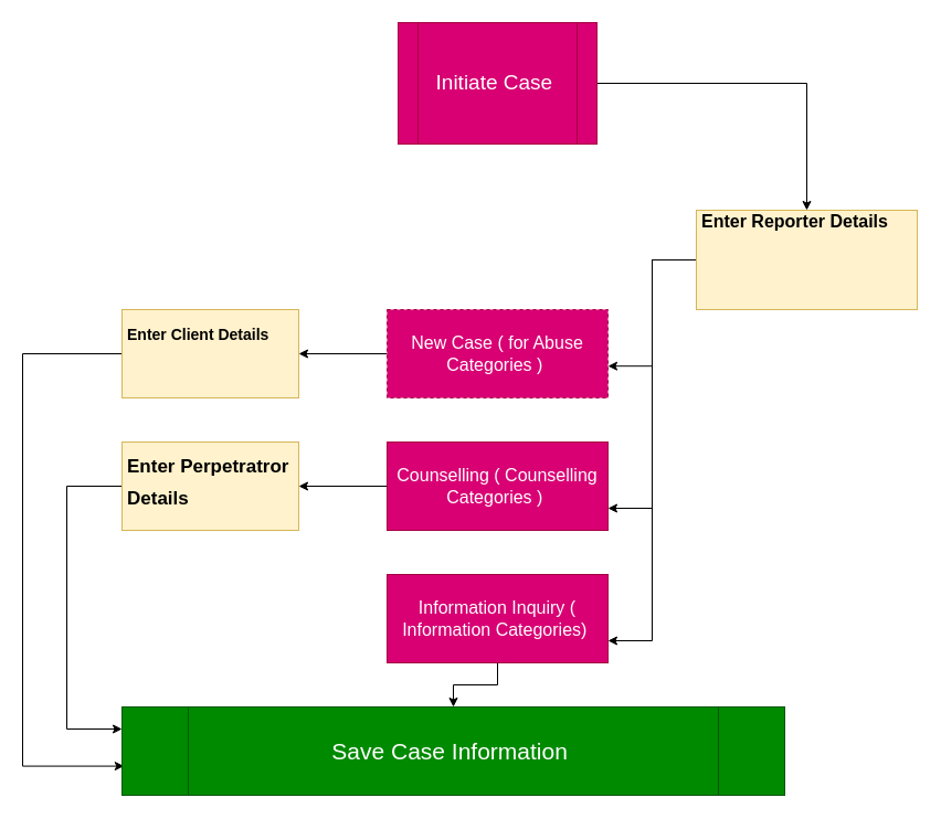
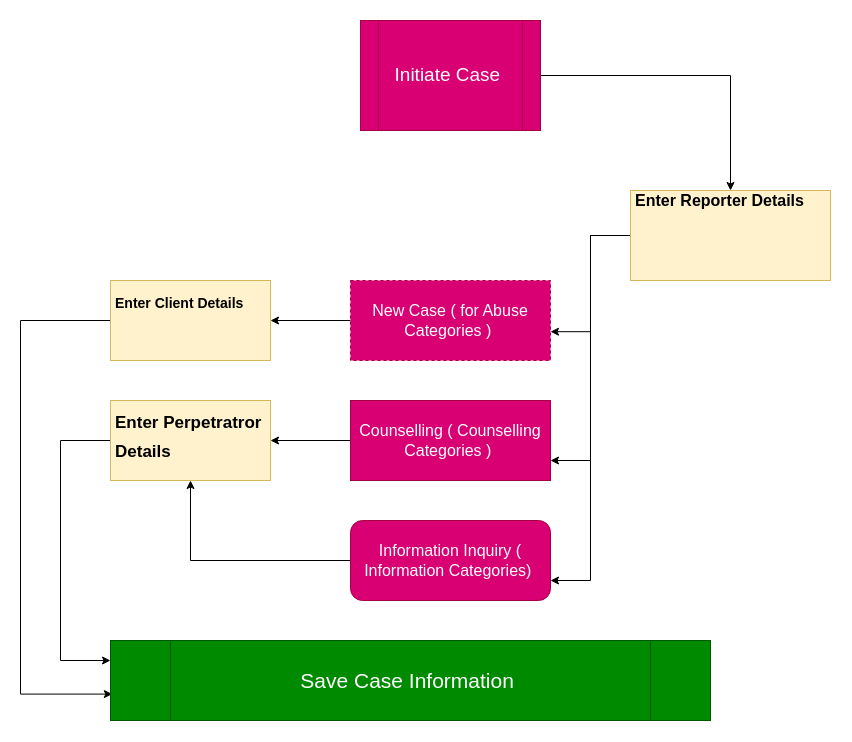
- <mxCell id="15" value="&lt;font style=&quot;font-size: 16px&quot;&gt;Information Inquiry ( Information Categories)&amp;nbsp;&lt;/font&gt;" style="rounded=0;whiteSpace=wrap;html=1;fillColor=#d80073;strokeColor=#A50040;fontColor=#ffffff;" vertex="1" parent="1"><mxGeometry x="350" y="520" width="200" height="80" as="geometry" /></mxCell>
+ <mxCell id="15" value="&lt;font style=&quot;font-size: 16px&quot;&gt;Information Inquiry ( Information Categories)&amp;nbsp;&lt;/font&gt;" style="whiteSpace=wrap;html=1;fillColor=#d80073;strokeColor=#A50040;fontColor=#ffffff;rounded=1;" vertex="1" parent="1"><mxGeometry x="350" y="520" width="200" height="80" as="geometry" /></mxCell>
- <mxCell id="14" style="edgeStyle=orthogonalEdgeStyle;rounded=0;orthogonalLoop=1;jettySize=auto;html=1;" edge="1" parent="1" source="15" target="18"><mxGeometry relative="1" as="geometry" /></mxCell>
+ <mxCell id="14" style="edgeStyle=orthogonalEdgeStyle;rounded=0;orthogonalLoop=1;jettySize=auto;html=1;" edge="1" parent="1" source="15" target="17"><mxGeometry relative="1" as="geometry" /></mxCell>
